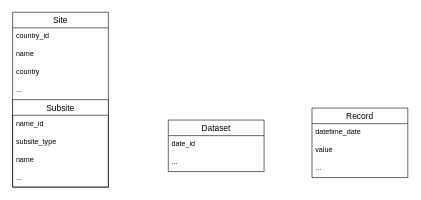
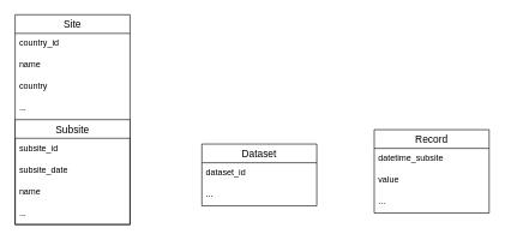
- <mxCell id="8" value="name_id" style="text;strokeColor=none;fillColor=none;spacingLeft=4;spacingRight=4;overflow=hidden;rotatable=0;points=[[0,0.5],[1,0.5]];portConstraint=eastwest;fontSize=12;" parent="7" vertex="1"><mxGeometry y="26" width="160" height="30" as="geometry" /></mxCell>
+ <mxCell id="8" value="subsite_id" style="text;strokeColor=none;fillColor=none;spacingLeft=4;spacingRight=4;overflow=hidden;rotatable=0;points=[[0,0.5],[1,0.5]];portConstraint=eastwest;fontSize=12;" parent="7" vertex="1"><mxGeometry y="26" width="160" height="30" as="geometry" /></mxCell>
- <mxCell id="13" value="datetime_date" style="text;strokeColor=none;fillColor=none;spacingLeft=4;spacingRight=4;overflow=hidden;rotatable=0;points=[[0,0.5],[1,0.5]];portConstraint=eastwest;fontSize=12;" parent="12" vertex="1"><mxGeometry y="26" width="160" height="30" as="geometry" /></mxCell>
+ <mxCell id="13" value="datetime_subsite" style="text;strokeColor=none;fillColor=none;spacingLeft=4;spacingRight=4;overflow=hidden;rotatable=0;points=[[0,0.5],[1,0.5]];portConstraint=eastwest;fontSize=12;" parent="12" vertex="1"><mxGeometry y="26" width="160" height="30" as="geometry" /></mxCell>
- <mxCell id="9" value="subsite_type" style="text;strokeColor=none;fillColor=none;spacingLeft=4;spacingRight=4;overflow=hidden;rotatable=0;points=[[0,0.5],[1,0.5]];portConstraint=eastwest;fontSize=12;" parent="7" vertex="1"><mxGeometry y="56" width="160" height="30" as="geometry" /></mxCell>
+ <mxCell id="9" value="subsite_date" style="text;strokeColor=none;fillColor=none;spacingLeft=4;spacingRight=4;overflow=hidden;rotatable=0;points=[[0,0.5],[1,0.5]];portConstraint=eastwest;fontSize=12;" parent="7" vertex="1"><mxGeometry y="56" width="160" height="30" as="geometry" /></mxCell>
- <mxCell id="17" value="date_id" style="text;strokeColor=none;fillColor=none;spacingLeft=4;spacingRight=4;overflow=hidden;rotatable=0;points=[[0,0.5],[1,0.5]];portConstraint=eastwest;fontSize=12;" parent="16" vertex="1"><mxGeometry y="26" width="160" height="30" as="geometry" /></mxCell>
+ <mxCell id="17" value="dataset_id" style="text;strokeColor=none;fillColor=none;spacingLeft=4;spacingRight=4;overflow=hidden;rotatable=0;points=[[0,0.5],[1,0.5]];portConstraint=eastwest;fontSize=12;" parent="16" vertex="1"><mxGeometry y="26" width="160" height="30" as="geometry" /></mxCell>
